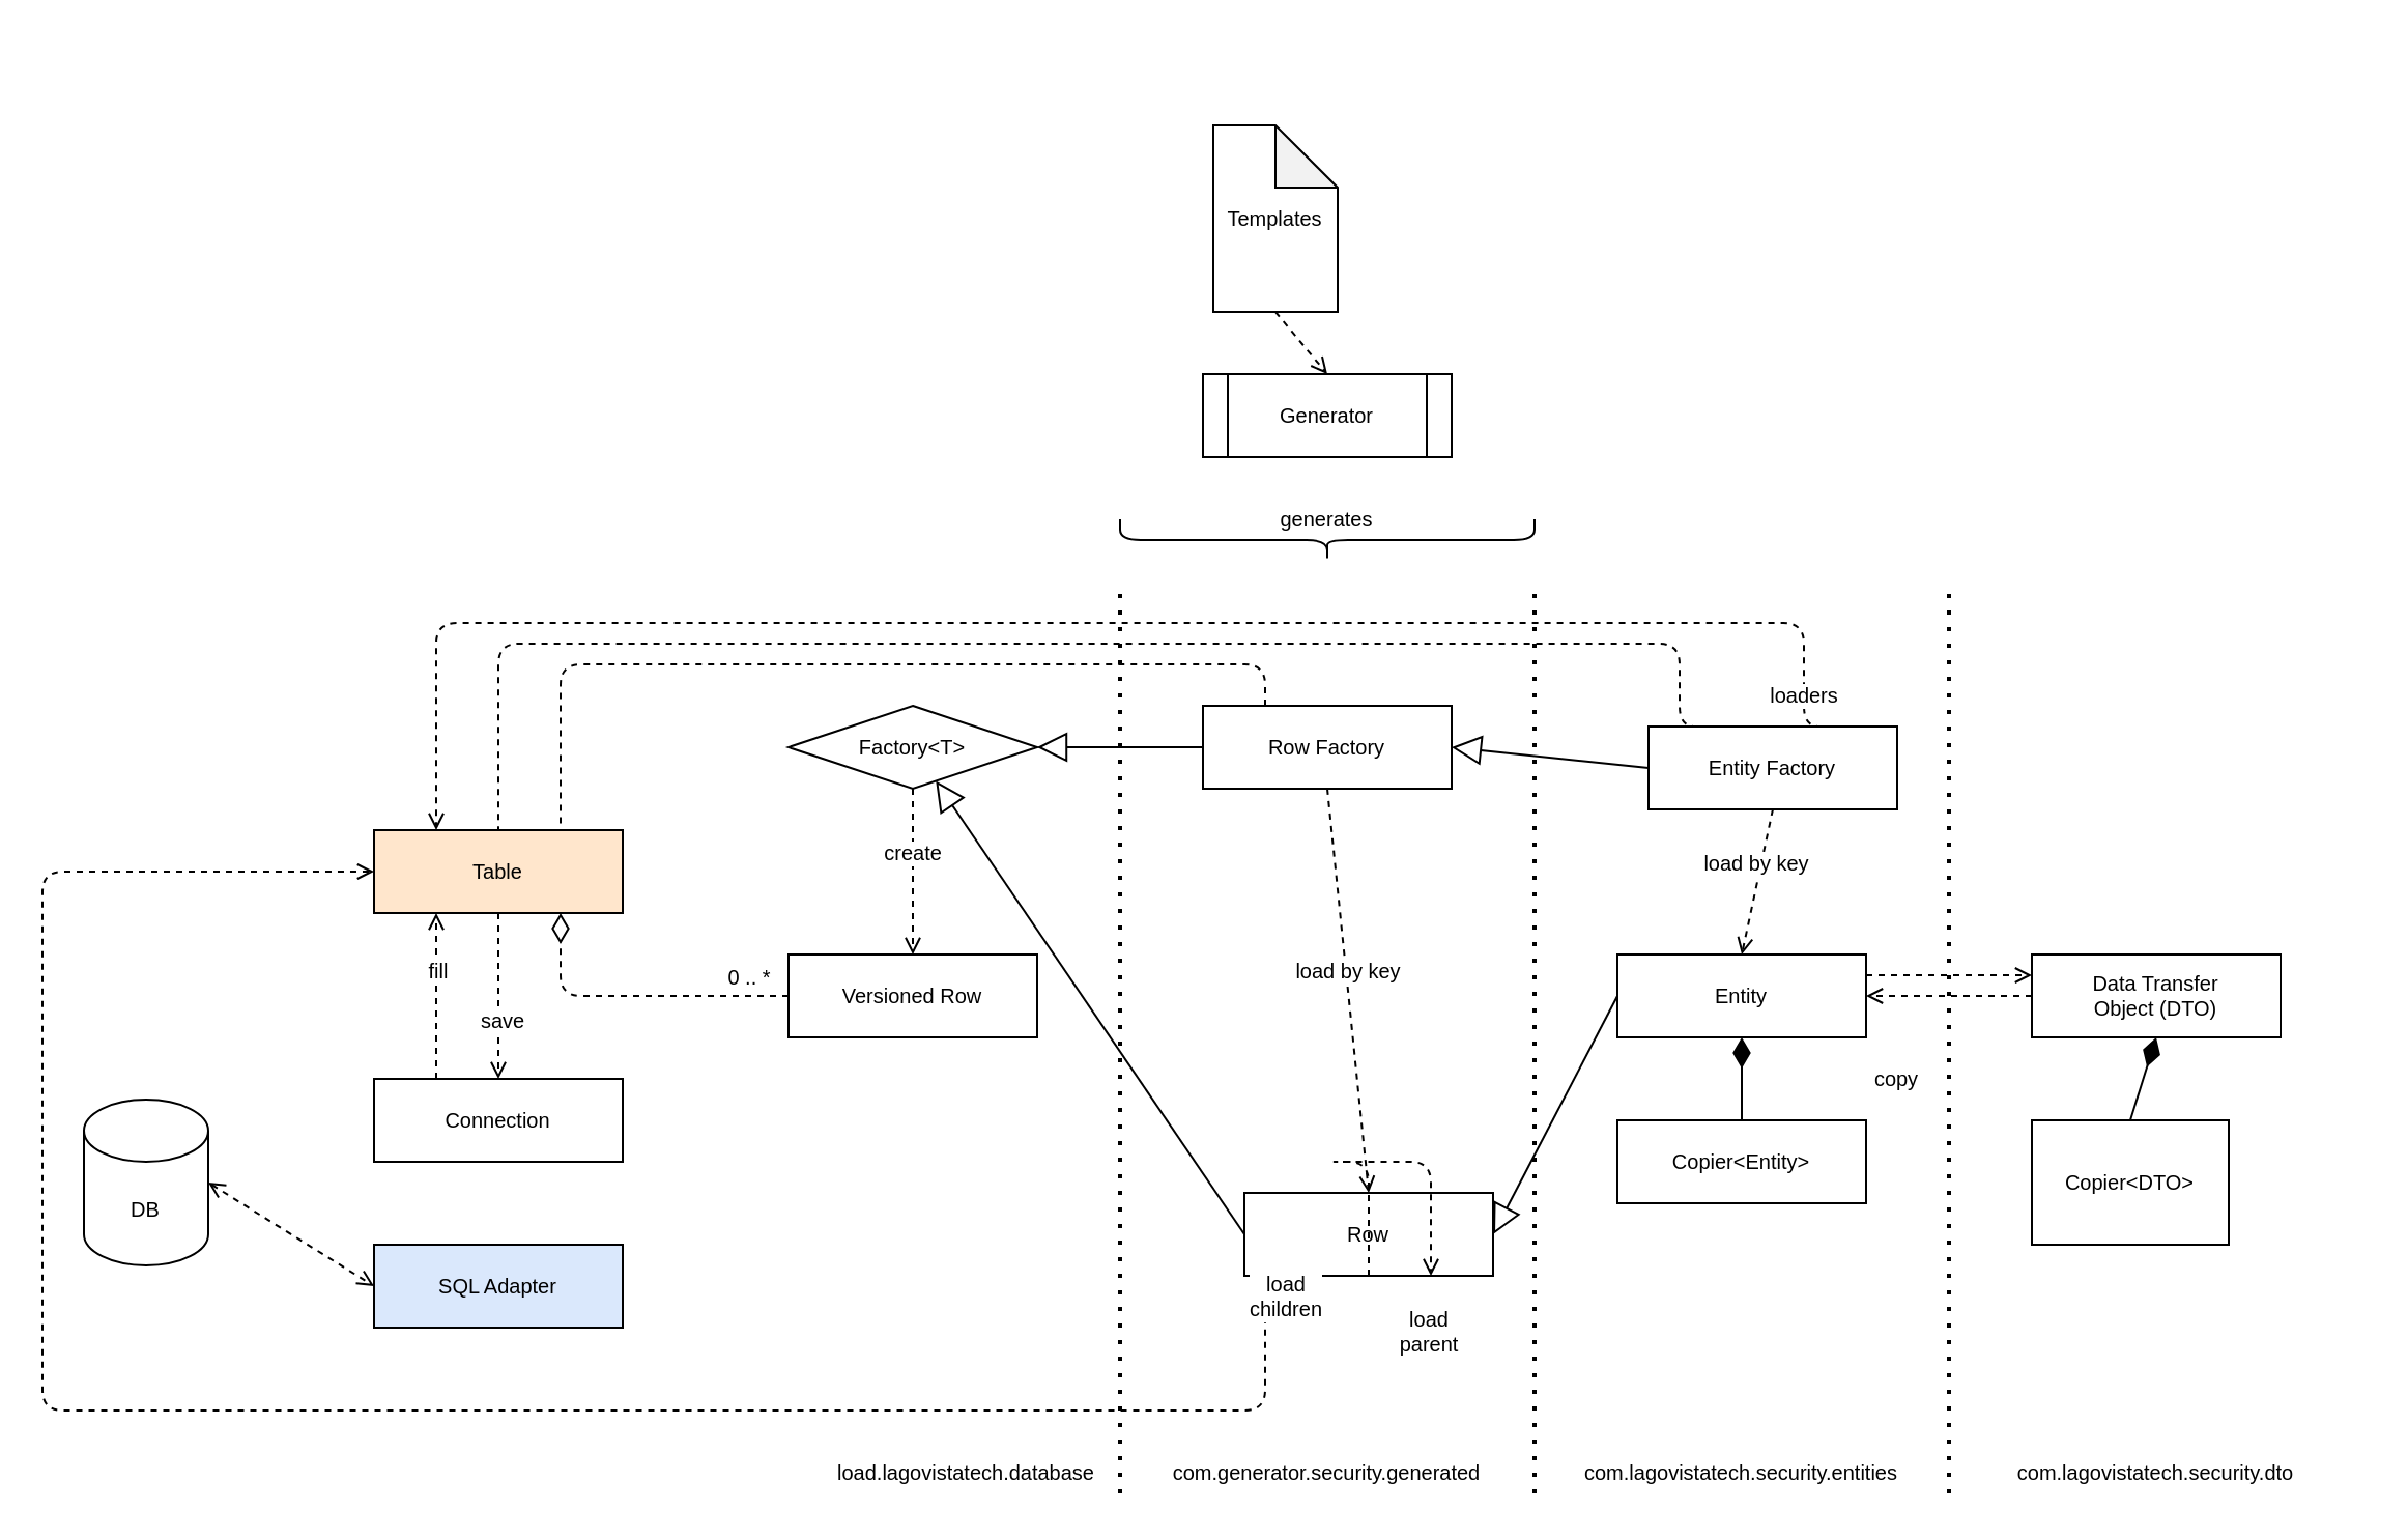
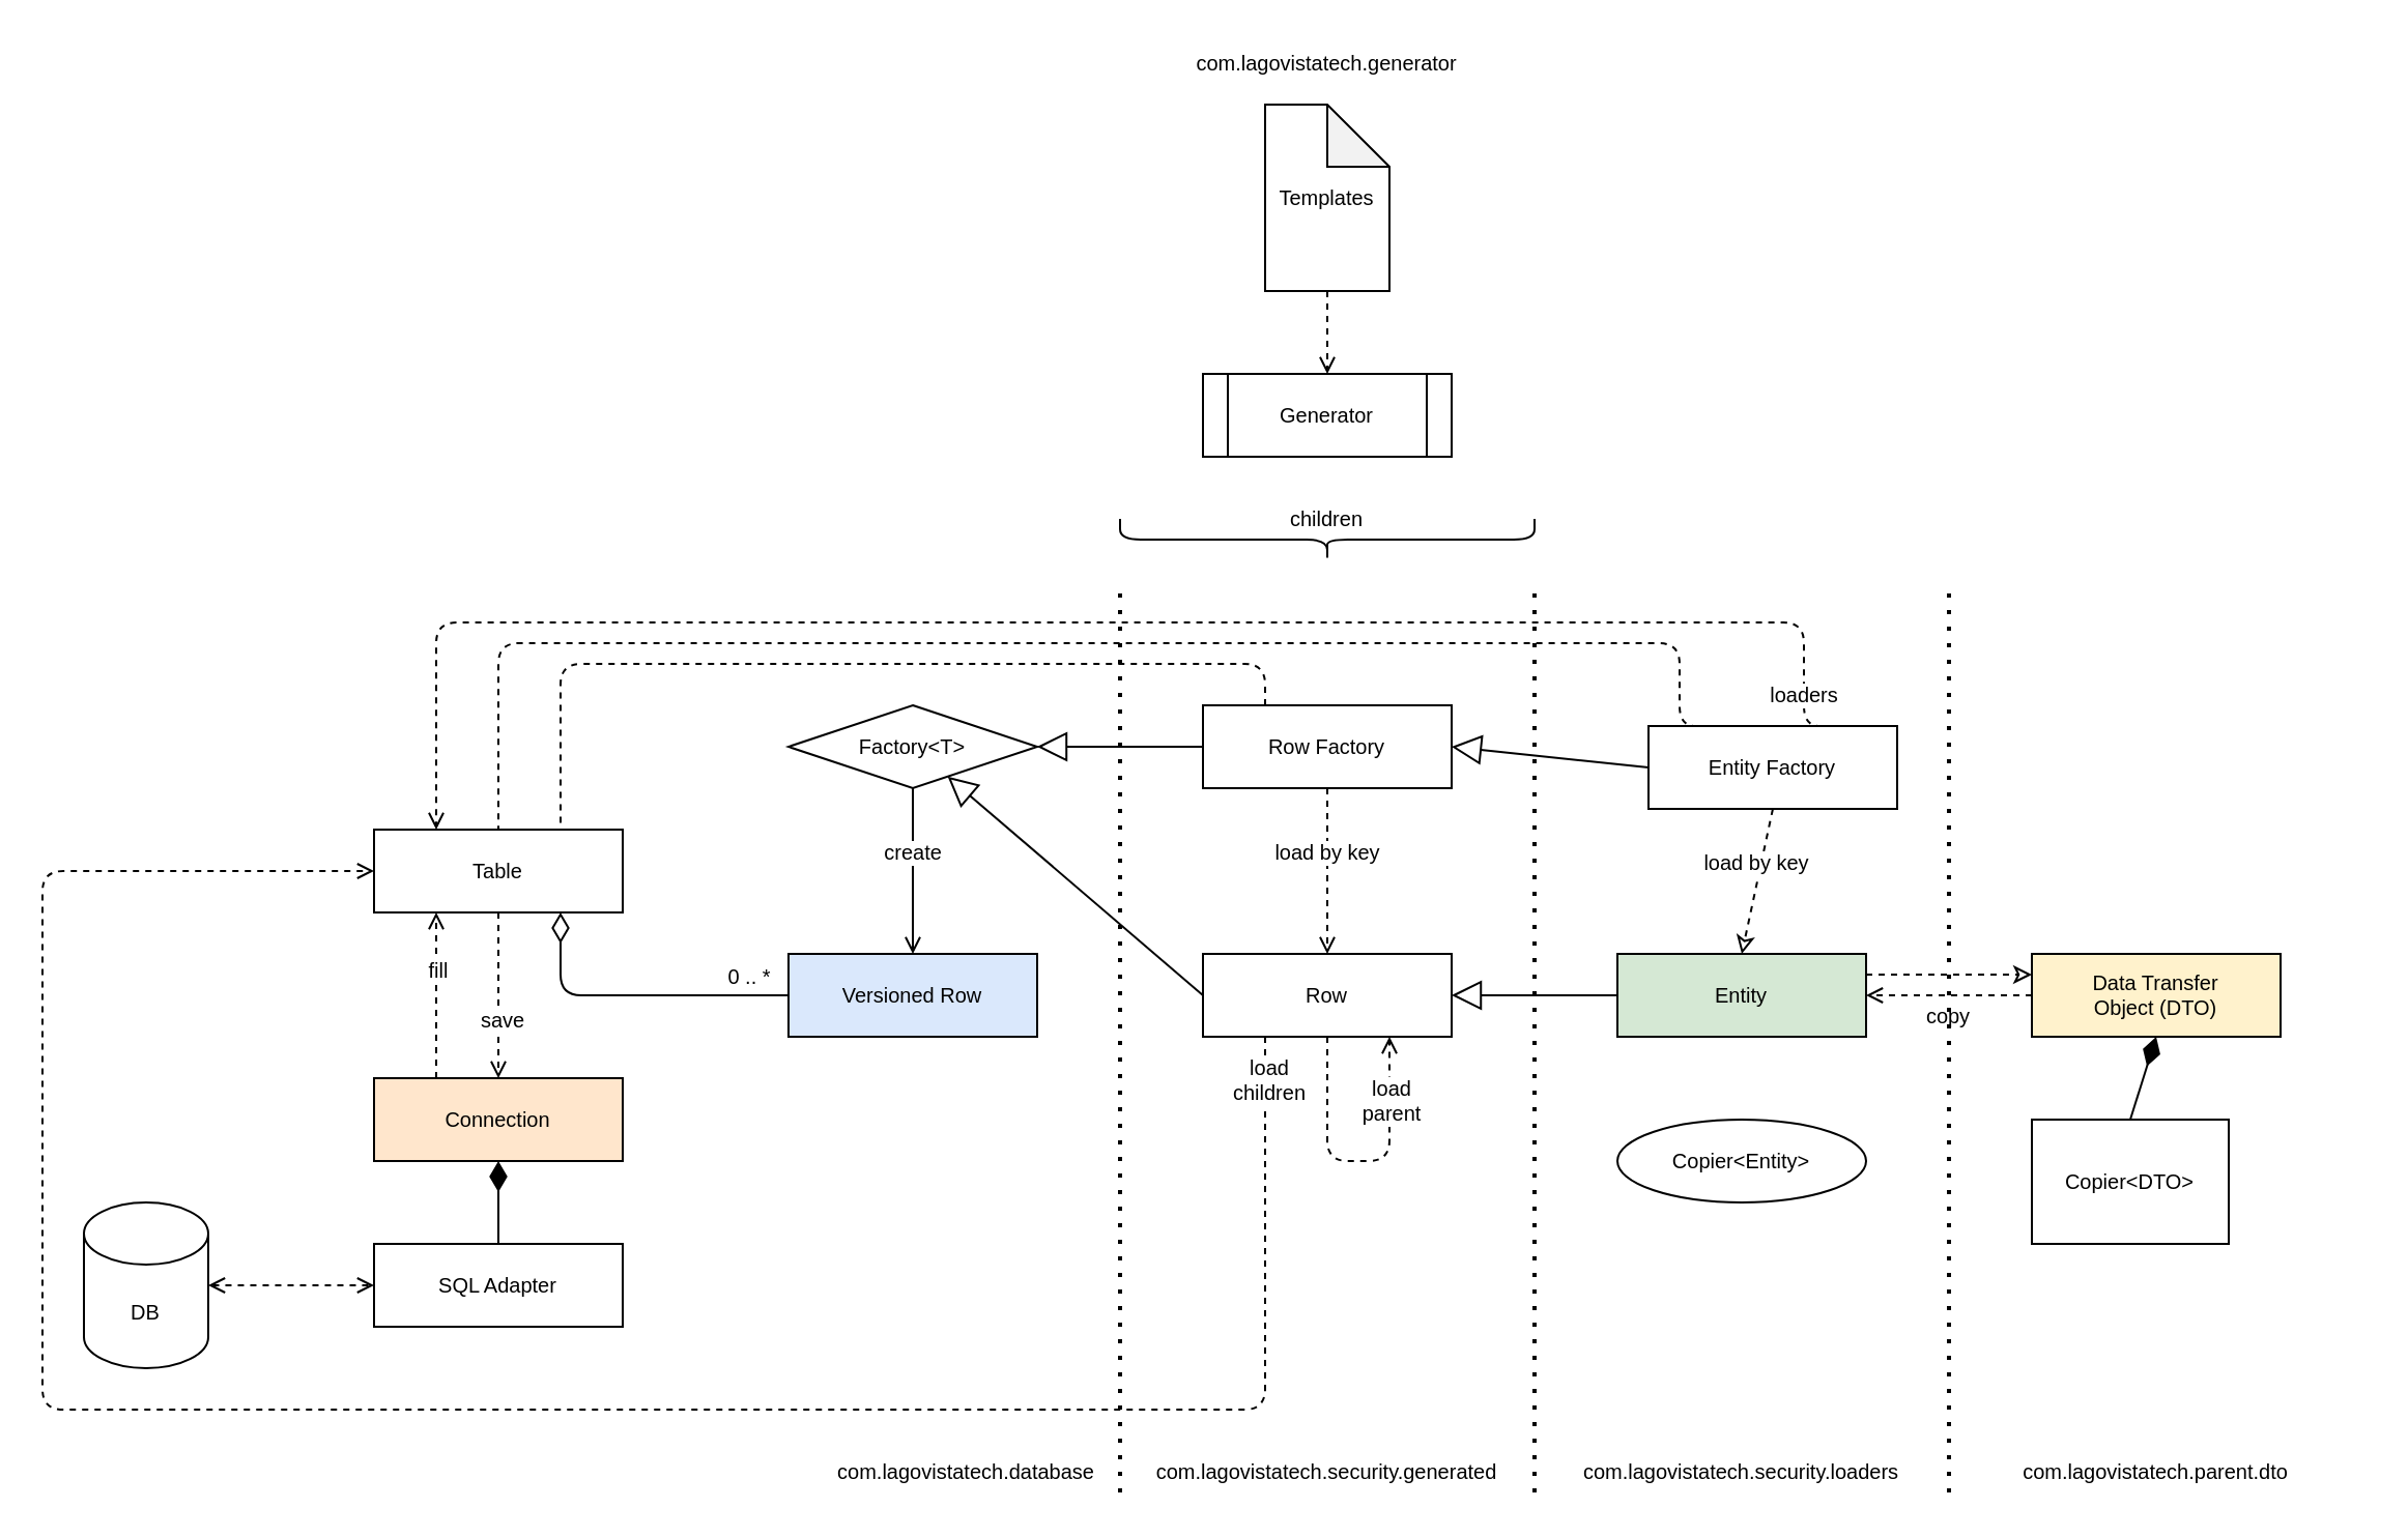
+ <mxCell id="54" value="com.lagovistatech.generator" style="text;html=1;strokeColor=none;fillColor=none;align=center;verticalAlign=middle;whiteSpace=wrap;rounded=0;fontSize=10;" vertex="1" parent="1"><mxGeometry x="540" y="20" width="200" height="20" as="geometry" /></mxCell>
- <mxCell id="4" value="Templates" style="shape=note;whiteSpace=wrap;html=1;backgroundOutline=1;darkOpacity=0.05;fontSize=10;" vertex="1" parent="1"><mxGeometry x="585" y="60" width="60" height="90" as="geometry" /></mxCell>
+ <mxCell id="4" value="Templates" style="shape=note;whiteSpace=wrap;html=1;backgroundOutline=1;darkOpacity=0.05;fontSize=10;" vertex="1" parent="1"><mxGeometry x="610" y="50" width="60" height="90" as="geometry" /></mxCell>
- <mxCell id="46" value="generates" style="text;html=1;strokeColor=none;fillColor=none;align=center;verticalAlign=middle;whiteSpace=wrap;rounded=0;fontSize=10;" vertex="1" parent="1"><mxGeometry x="540" y="240" width="200" height="20" as="geometry" /></mxCell>
+ <mxCell id="46" value="children" style="text;html=1;strokeColor=none;fillColor=none;align=center;verticalAlign=middle;whiteSpace=wrap;rounded=0;fontSize=10;" vertex="1" parent="1"><mxGeometry x="540" y="240" width="200" height="20" as="geometry" /></mxCell>
- <mxCell id="8" value="Table" style="rounded=0;whiteSpace=wrap;html=1;fontSize=10;fillColor=#ffe6cc;" vertex="1" parent="1"><mxGeometry x="180" y="400" width="120" height="40" as="geometry" /></mxCell>
+ <mxCell id="8" value="Table" style="rounded=0;whiteSpace=wrap;html=1;fontSize=10;" vertex="1" parent="1"><mxGeometry x="180" y="400" width="120" height="40" as="geometry" /></mxCell>
- <mxCell id="31" value="create" style="html=1;verticalAlign=bottom;endArrow=open;dashed=1;endSize=6;entryX=0.5;entryY=0;entryDx=0;entryDy=0;exitX=0.5;exitY=1;exitDx=0;exitDy=0;fontSize=10;endFill=0;" edge="1" parent="1" source="19" target="17"><mxGeometry relative="1" as="geometry"><mxPoint x="650" y="390" as="sourcePoint" /><mxPoint x="650" y="470" as="targetPoint" /></mxGeometry></mxCell>
+ <mxCell id="31" value="create" style="html=1;verticalAlign=bottom;endArrow=open;dashed=0;endSize=6;entryX=0.5;entryY=0;entryDx=0;entryDy=0;exitX=0.5;exitY=1;exitDx=0;exitDy=0;fontSize=10;endFill=0;" edge="1" parent="1" source="19" target="17"><mxGeometry relative="1" as="geometry"><mxPoint x="650" y="390" as="sourcePoint" /><mxPoint x="650" y="470" as="targetPoint" /></mxGeometry></mxCell>
- <mxCell id="28" value="load by key" style="html=1;verticalAlign=bottom;endArrow=open;dashed=1;endSize=6;entryX=0.5;entryY=0;entryDx=0;entryDy=0;exitX=0.5;exitY=1;exitDx=0;exitDy=0;fontSize=10;endFill=0;" edge="1" parent="1" source="10" target="9"><mxGeometry relative="1" as="geometry"><mxPoint x="650" y="390" as="sourcePoint" /><mxPoint x="650" y="470" as="targetPoint" /></mxGeometry></mxCell>
+ <mxCell id="28" value="load by key" style="html=1;verticalAlign=bottom;endArrow=classic;dashed=1;endSize=6;entryX=0.5;entryY=0;entryDx=0;entryDy=0;exitX=0.5;exitY=1;exitDx=0;exitDy=0;fontSize=10;endFill=0;" edge="1" parent="1" source="10" target="9"><mxGeometry relative="1" as="geometry"><mxPoint x="650" y="390" as="sourcePoint" /><mxPoint x="650" y="470" as="targetPoint" /></mxGeometry></mxCell>
- <mxCell id="32" value="" style="endArrow=open;html=1;dashed=1;fontSize=10;startSize=6;endSize=6;entryX=0;entryY=0.25;entryDx=0;entryDy=0;exitX=1;exitY=0.25;exitDx=0;exitDy=0;endFill=0;" edge="1" parent="1" source="9" target="11"><mxGeometry width="50" height="50" relative="1" as="geometry"><mxPoint x="460" y="300" as="sourcePoint" /><mxPoint x="510" y="250" as="targetPoint" /></mxGeometry></mxCell>
+ <mxCell id="32" value="" style="endArrow=classic;html=1;dashed=1;fontSize=10;startSize=6;endSize=6;entryX=0;entryY=0.25;entryDx=0;entryDy=0;exitX=1;exitY=0.25;exitDx=0;exitDy=0;endFill=0;" edge="1" parent="1" source="9" target="11"><mxGeometry width="50" height="50" relative="1" as="geometry"><mxPoint x="460" y="300" as="sourcePoint" /><mxPoint x="510" y="250" as="targetPoint" /></mxGeometry></mxCell>
- <mxCell id="34" value="" style="endArrow=diamondThin;endFill=0;endSize=12;html=1;dashed=1;fontSize=10;exitX=0;exitY=0.5;exitDx=0;exitDy=0;entryX=0.75;entryY=1;entryDx=0;entryDy=0;edgeStyle=orthogonalEdgeStyle;" edge="1" parent="1" source="17" target="8"><mxGeometry width="160" relative="1" as="geometry"><mxPoint x="230" y="510" as="sourcePoint" /><mxPoint x="310" y="510" as="targetPoint" /></mxGeometry></mxCell>
+ <mxCell id="34" value="" style="endArrow=diamondThin;endFill=0;endSize=12;html=1;dashed=0;fontSize=10;exitX=0;exitY=0.5;exitDx=0;exitDy=0;entryX=0.75;entryY=1;entryDx=0;entryDy=0;edgeStyle=orthogonalEdgeStyle;" edge="1" parent="1" source="17" target="8"><mxGeometry width="160" relative="1" as="geometry"><mxPoint x="230" y="510" as="sourcePoint" /><mxPoint x="310" y="510" as="targetPoint" /></mxGeometry></mxCell>
- <mxCell id="17" value="Versioned Row" style="rounded=0;whiteSpace=wrap;html=1;fontSize=10;" vertex="1" parent="1"><mxGeometry x="380" y="460" width="120" height="40" as="geometry" /></mxCell>
+ <mxCell id="17" value="Versioned Row" style="rounded=0;whiteSpace=wrap;html=1;fontSize=10;fillColor=#dae8fc;" vertex="1" parent="1"><mxGeometry x="380" y="460" width="120" height="40" as="geometry" /></mxCell>
- <mxCell id="9" value="Entity" style="rounded=0;whiteSpace=wrap;html=1;fontSize=10;" vertex="1" parent="1"><mxGeometry x="780" y="460" width="120" height="40" as="geometry" /></mxCell>
+ <mxCell id="9" value="Entity" style="rounded=0;whiteSpace=wrap;html=1;fontSize=10;fillColor=#d5e8d4;" vertex="1" parent="1"><mxGeometry x="780" y="460" width="120" height="40" as="geometry" /></mxCell>
- <mxCell id="11" value="Data Transfer&lt;br style=&quot;font-size: 10px;&quot;&gt;Object (DTO)" style="rounded=0;whiteSpace=wrap;html=1;fontSize=10;" vertex="1" parent="1"><mxGeometry x="980" y="460" width="120" height="40" as="geometry" /></mxCell>
+ <mxCell id="11" value="Data Transfer&lt;br style=&quot;font-size: 10px;&quot;&gt;Object (DTO)" style="rounded=0;whiteSpace=wrap;html=1;fontSize=10;fillColor=#fff2cc;" vertex="1" parent="1"><mxGeometry x="980" y="460" width="120" height="40" as="geometry" /></mxCell>
- <mxCell id="48" value="copy" style="text;html=1;strokeColor=none;fillColor=none;align=center;verticalAlign=middle;whiteSpace=wrap;rounded=0;fontSize=10;" vertex="1" parent="1"><mxGeometry x="895" y="510" width="40" height="20" as="geometry" /></mxCell>
+ <mxCell id="48" value="copy" style="text;html=1;strokeColor=none;fillColor=none;align=center;verticalAlign=middle;whiteSpace=wrap;rounded=0;fontSize=10;" vertex="1" parent="1"><mxGeometry x="920" y="480" width="40" height="20" as="geometry" /></mxCell>
- <mxCell id="25" value="" style="endArrow=diamondThin;endFill=1;endSize=12;html=1;exitX=0.5;exitY=0;exitDx=0;exitDy=0;entryX=0.5;entryY=1;entryDx=0;entryDy=0;fontSize=10;" edge="1" parent="1" source="13" target="9"><mxGeometry width="160" relative="1" as="geometry"><mxPoint x="110" y="310" as="sourcePoint" /><mxPoint x="190" y="310" as="targetPoint" /></mxGeometry></mxCell>
- <mxCell id="7" value="Connection" style="rounded=0;whiteSpace=wrap;html=1;fontSize=10;" vertex="1" parent="1"><mxGeometry x="180" y="520" width="120" height="40" as="geometry" /></mxCell>
+ <mxCell id="7" value="Connection" style="rounded=0;whiteSpace=wrap;html=1;fontSize=10;fillColor=#ffe6cc;" vertex="1" parent="1"><mxGeometry x="180" y="520" width="120" height="40" as="geometry" /></mxCell>
- <mxCell id="13" value="Copier&amp;lt;Entity&amp;gt;" style="rounded=0;whiteSpace=wrap;html=1;fontSize=10;" vertex="1" parent="1"><mxGeometry x="780" y="540" width="120" height="40" as="geometry" /></mxCell>
+ <mxCell id="13" value="Copier&amp;lt;Entity&amp;gt;" style="ellipse;whiteSpace=wrap;html=1;fontSize=10;" vertex="1" parent="1"><mxGeometry x="780" y="540" width="120" height="40" as="geometry" /></mxCell>
- <mxCell id="2" value="DB" style="shape=cylinder3;whiteSpace=wrap;html=1;boundedLbl=1;backgroundOutline=1;size=15;fontSize=10;" vertex="1" parent="1"><mxGeometry x="40" y="530" width="60" height="80" as="geometry" /></mxCell>
+ <mxCell id="2" value="DB" style="shape=cylinder3;whiteSpace=wrap;html=1;boundedLbl=1;backgroundOutline=1;size=15;fontSize=10;" vertex="1" parent="1"><mxGeometry x="40" y="580" width="60" height="80" as="geometry" /></mxCell>
+ <mxCell id="21" value="" style="endArrow=diamondThin;endFill=1;endSize=12;html=1;exitX=0.5;exitY=0;exitDx=0;exitDy=0;entryX=0.5;entryY=1;entryDx=0;entryDy=0;startSize=12;fontSize=10;" edge="1" parent="1" source="20" target="7"><mxGeometry width="160" relative="1" as="geometry"><mxPoint x="200" y="420" as="sourcePoint" /><mxPoint x="360" y="420" as="targetPoint" /></mxGeometry></mxCell>
- <mxCell id="5" value="Row" style="rounded=0;whiteSpace=wrap;html=1;fontSize=10;" vertex="1" parent="1"><mxGeometry x="600" y="575" width="120" height="40" as="geometry" /></mxCell>
+ <mxCell id="5" value="Row" style="rounded=0;whiteSpace=wrap;html=1;fontSize=10;" vertex="1" parent="1"><mxGeometry x="580" y="460" width="120" height="40" as="geometry" /></mxCell>
- <mxCell id="20" value="SQL Adapter" style="rounded=0;whiteSpace=wrap;html=1;fontSize=10;fillColor=#dae8fc;" vertex="1" parent="1"><mxGeometry x="180" y="600" width="120" height="40" as="geometry" /></mxCell>
+ <mxCell id="20" value="SQL Adapter" style="rounded=0;whiteSpace=wrap;html=1;fontSize=10;" vertex="1" parent="1"><mxGeometry x="180" y="600" width="120" height="40" as="geometry" /></mxCell>
- <mxCell id="49" value="load.lagovistatech.database" style="text;html=1;strokeColor=none;fillColor=none;align=right;verticalAlign=middle;whiteSpace=wrap;rounded=0;fontSize=10;" vertex="1" parent="1"><mxGeometry x="340" y="700" width="190" height="20" as="geometry" /></mxCell>
+ <mxCell id="49" value="com.lagovistatech.database" style="text;html=1;strokeColor=none;fillColor=none;align=right;verticalAlign=middle;whiteSpace=wrap;rounded=0;fontSize=10;" vertex="1" parent="1"><mxGeometry x="340" y="700" width="190" height="20" as="geometry" /></mxCell>
- <mxCell id="50" value="com.generator.security.generated" style="text;html=1;strokeColor=none;fillColor=none;align=center;verticalAlign=middle;whiteSpace=wrap;rounded=0;fontSize=10;" vertex="1" parent="1"><mxGeometry x="540" y="700" width="200" height="20" as="geometry" /></mxCell>
+ <mxCell id="50" value="com.lagovistatech.security.generated" style="text;html=1;strokeColor=none;fillColor=none;align=center;verticalAlign=middle;whiteSpace=wrap;rounded=0;fontSize=10;" vertex="1" parent="1"><mxGeometry x="540" y="700" width="200" height="20" as="geometry" /></mxCell>
- <mxCell id="51" value="com.lagovistatech.security.entities" style="text;html=1;strokeColor=none;fillColor=none;align=center;verticalAlign=middle;whiteSpace=wrap;rounded=0;fontSize=10;" vertex="1" parent="1"><mxGeometry x="740" y="700" width="200" height="20" as="geometry" /></mxCell>
+ <mxCell id="51" value="com.lagovistatech.security.loaders" style="text;html=1;strokeColor=none;fillColor=none;align=center;verticalAlign=middle;whiteSpace=wrap;rounded=0;fontSize=10;" vertex="1" parent="1"><mxGeometry x="740" y="700" width="200" height="20" as="geometry" /></mxCell>
- <mxCell id="52" value="com.lagovistatech.security.dto" style="text;html=1;strokeColor=none;fillColor=none;align=center;verticalAlign=middle;whiteSpace=wrap;rounded=0;fontSize=10;" vertex="1" parent="1"><mxGeometry x="940" y="700" width="200" height="20" as="geometry" /></mxCell>
+ <mxCell id="52" value="com.lagovistatech.parent.dto" style="text;html=1;strokeColor=none;fillColor=none;align=center;verticalAlign=middle;whiteSpace=wrap;rounded=0;fontSize=10;" vertex="1" parent="1"><mxGeometry x="940" y="700" width="200" height="20" as="geometry" /></mxCell>
